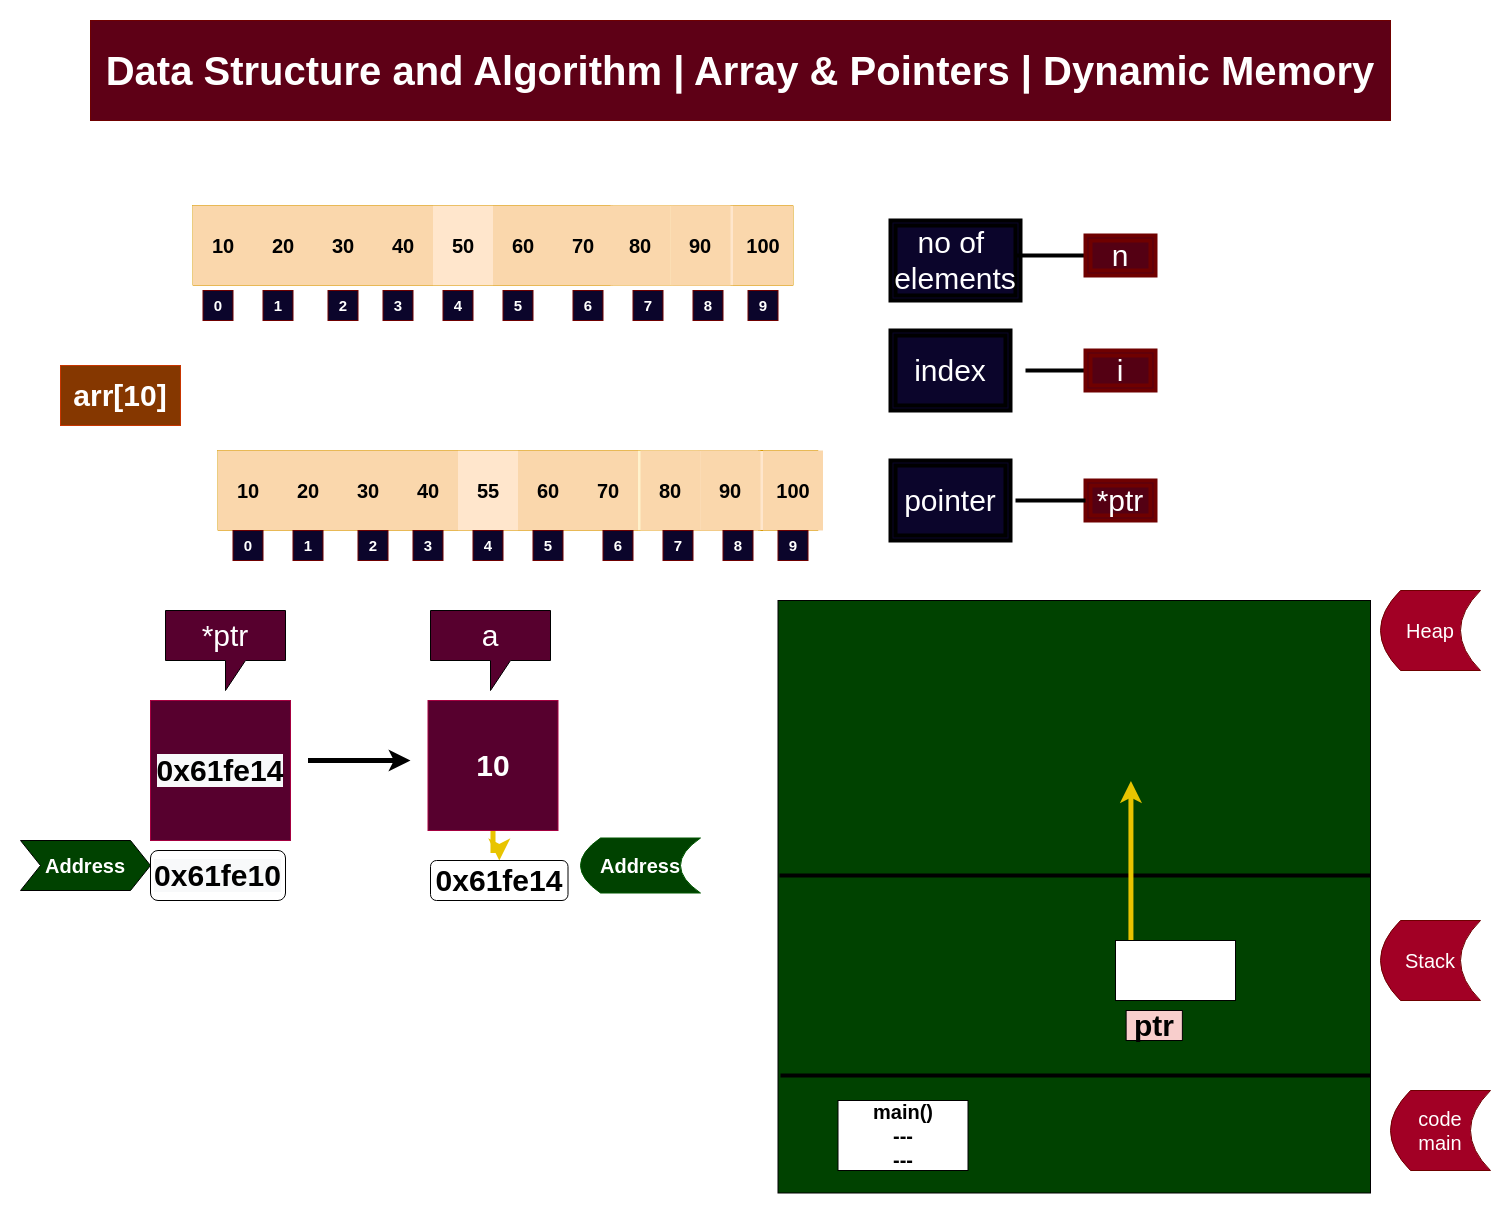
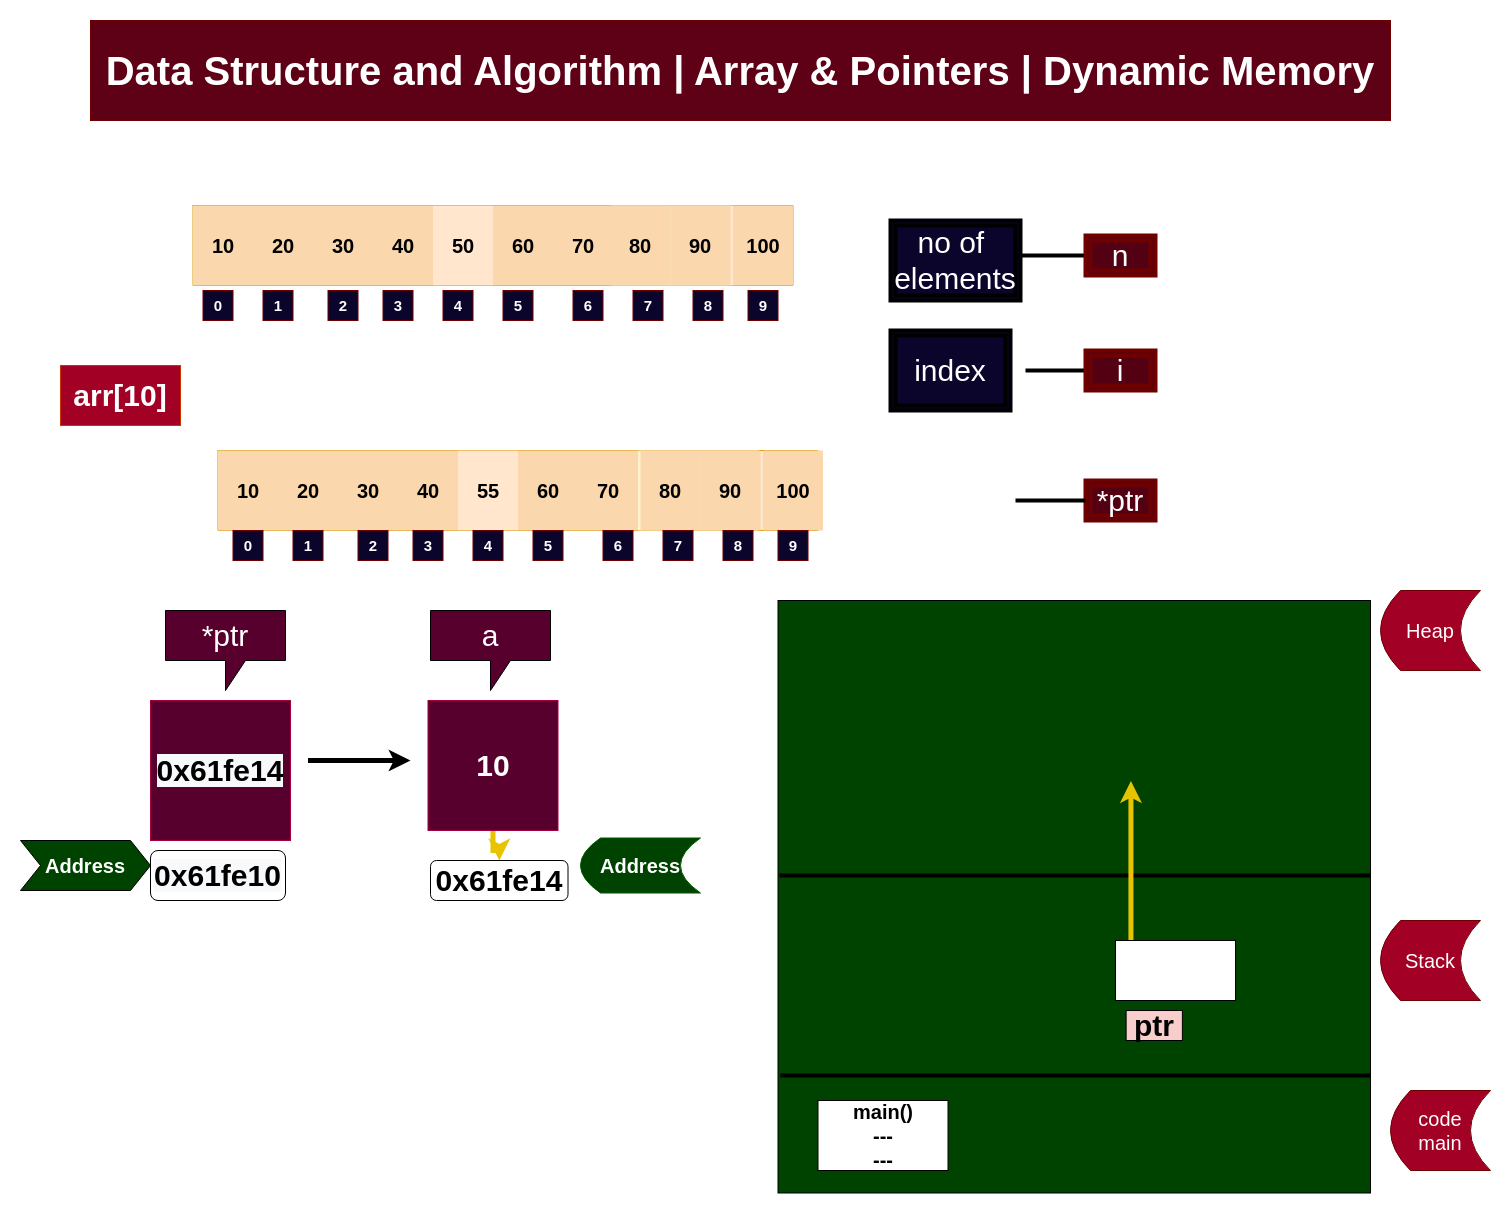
- <mxCell id="19" value="arr[10]" style="rounded=0;whiteSpace=wrap;html=1;fontSize=30;fillColor=#853700;fontColor=#FFFFFF;fontStyle=1;strokeColor=#C73500;" parent="1" vertex="1"><mxGeometry x="60" y="365" width="120" height="60" as="geometry" /></mxCell>
+ <mxCell id="19" value="arr[10]" style="rounded=0;whiteSpace=wrap;html=1;fontSize=30;fillColor=#a20025;fontColor=#FFFFFF;fontStyle=1;strokeColor=#C73500;" parent="1" vertex="1"><mxGeometry x="60" y="365" width="120" height="60" as="geometry" /></mxCell>
- <mxCell id="60" value="&lt;font style=&quot;font-size: 30px&quot;&gt;pointer&lt;/font&gt;" style="shape=ext;double=1;rounded=0;whiteSpace=wrap;html=1;fontSize=15;fontColor=#FFFFFF;strokeWidth=4;fillColor=#0B052B;" vertex="1" parent="1"><mxGeometry x="890" y="460" width="120" height="80" as="geometry" /></mxCell>
- <mxCell id="76" value="main()&lt;br&gt;---&lt;br&gt;---" style="rounded=0;whiteSpace=wrap;html=1;fontSize=20;fontStyle=1" vertex="1" parent="1"><mxGeometry x="837.5" y="1100" width="130" height="70" as="geometry" /></mxCell>
+ <mxCell id="76" value="main()&lt;br&gt;---&lt;br&gt;---" style="rounded=0;whiteSpace=wrap;html=1;fontSize=20;fontStyle=1" vertex="1" parent="1"><mxGeometry x="817.5" y="1100" width="130" height="70" as="geometry" /></mxCell>
